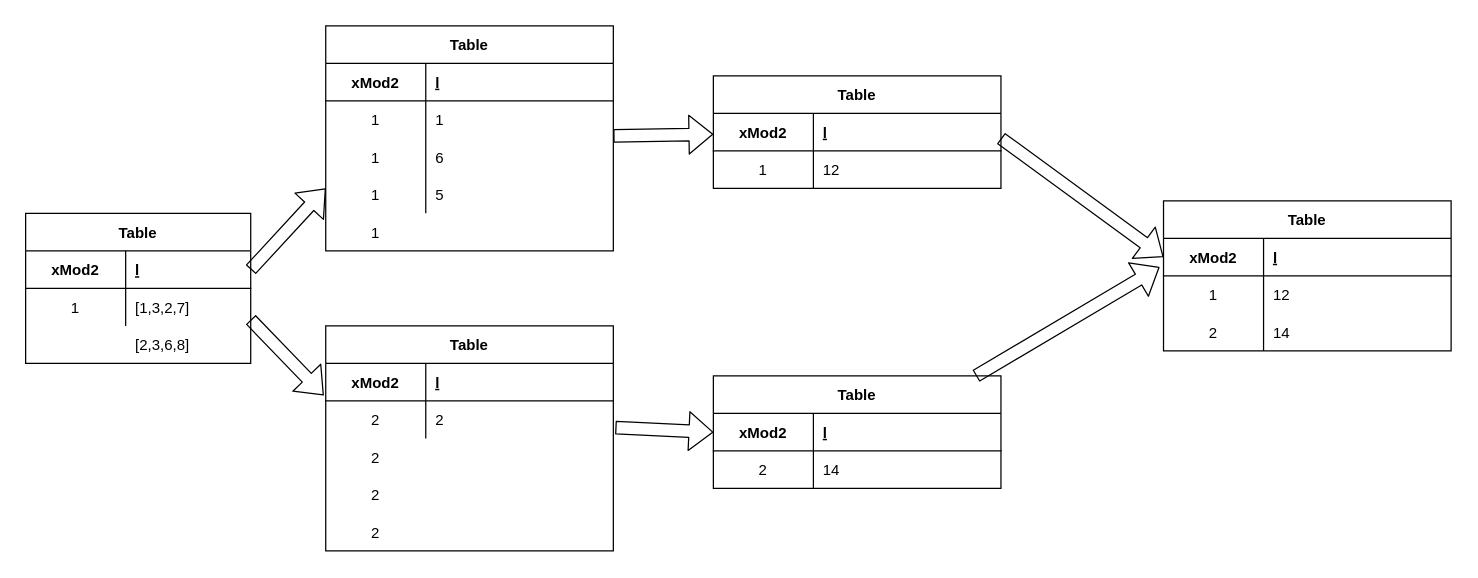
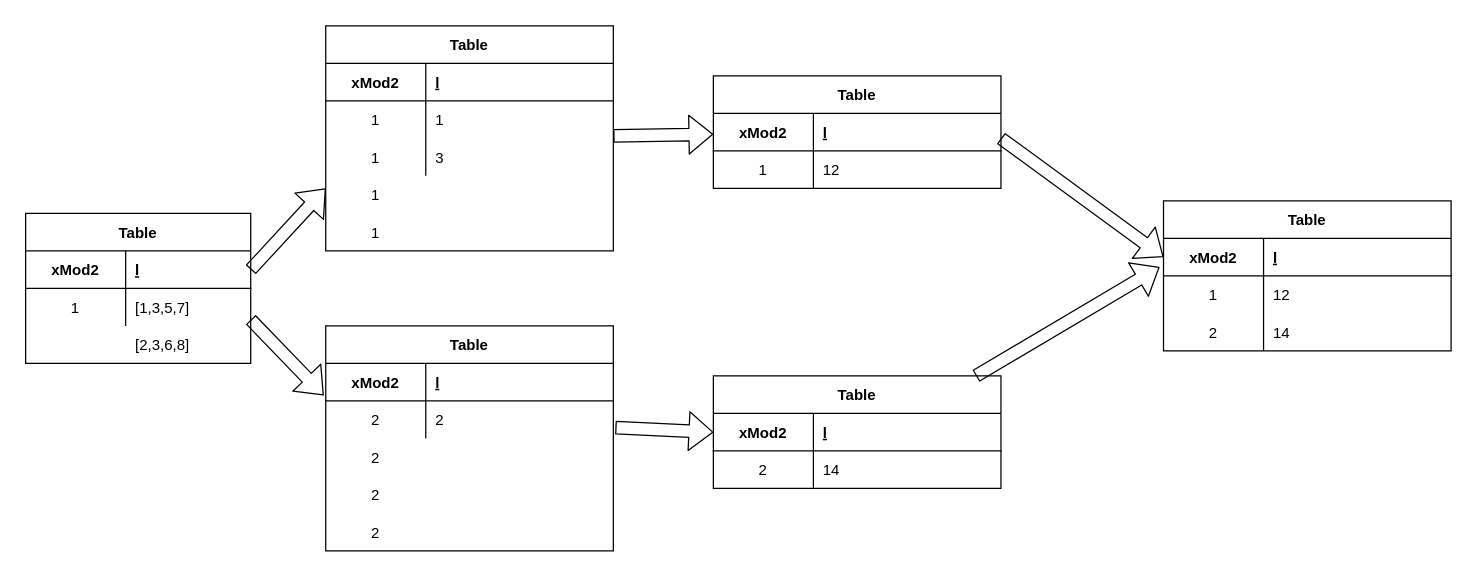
- <mxCell id="20" value="6" style="shape=partialRectangle;connectable=0;fillColor=none;top=0;left=0;bottom=0;right=0;align=left;spacingLeft=6;overflow=hidden;" vertex="1" parent="18"><mxGeometry x="80" width="150" height="30" as="geometry" /></mxCell>
+ <mxCell id="20" value="3" style="shape=partialRectangle;connectable=0;fillColor=none;top=0;left=0;bottom=0;right=0;align=left;spacingLeft=6;overflow=hidden;" vertex="1" parent="18"><mxGeometry x="80" width="150" height="30" as="geometry" /></mxCell>
- <mxCell id="23" value="5" style="shape=partialRectangle;connectable=0;fillColor=none;top=0;left=0;bottom=0;right=0;align=left;spacingLeft=6;overflow=hidden;" vertex="1" parent="21"><mxGeometry x="80" width="150" height="30" as="geometry" /></mxCell>
- <mxCell id="8" value="[1,3,2,7]" style="shape=partialRectangle;connectable=0;fillColor=none;top=0;left=0;bottom=0;right=0;align=left;spacingLeft=6;overflow=hidden;" vertex="1" parent="6"><mxGeometry x="80" width="100" height="30" as="geometry" /></mxCell>
+ <mxCell id="8" value="[1,3,5,7]" style="shape=partialRectangle;connectable=0;fillColor=none;top=0;left=0;bottom=0;right=0;align=left;spacingLeft=6;overflow=hidden;" vertex="1" parent="6"><mxGeometry x="80" width="100" height="30" as="geometry" /></mxCell>
